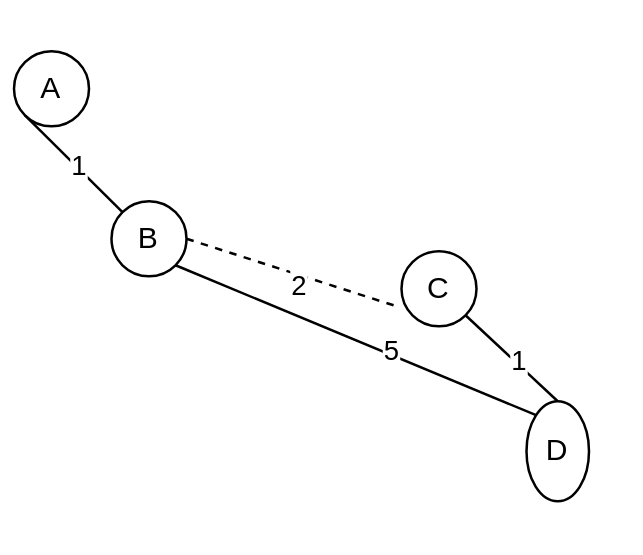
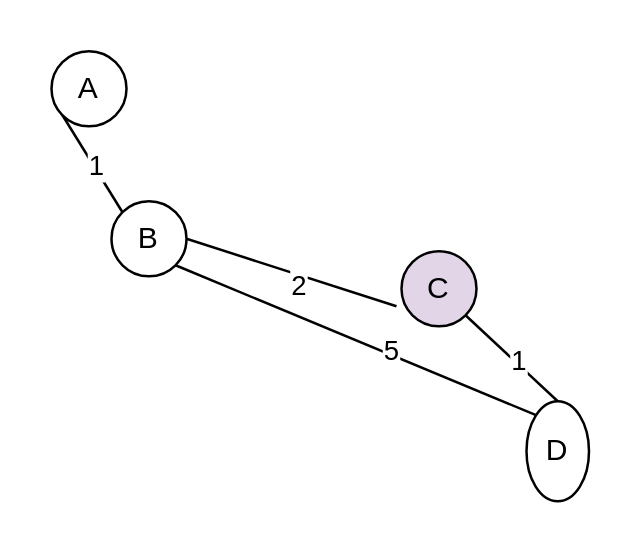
- <mxCell id="2" value="A" style="ellipse;whiteSpace=wrap;html=1;aspect=fixed;" vertex="1" parent="1"><mxGeometry x="5" y="20" width="30" height="30" as="geometry" /></mxCell>
+ <mxCell id="2" value="A" style="ellipse;whiteSpace=wrap;html=1;aspect=fixed;" vertex="1" parent="1"><mxGeometry x="20" y="20" width="30" height="30" as="geometry" /></mxCell>
- <mxCell id="8" value="" style="endArrow=none;html=1;rounded=0;exitX=1;exitY=0.5;exitDx=0;exitDy=0;entryX=-0.067;entryY=0.733;entryDx=0;entryDy=0;entryPerimeter=0;dashed=1;" edge="1" parent="1" source="5" target="3"><mxGeometry width="50" height="50" relative="1" as="geometry"><mxPoint x="50" y="260" as="sourcePoint" /><mxPoint x="100" y="210" as="targetPoint" /></mxGeometry></mxCell>
+ <mxCell id="8" value="" style="endArrow=none;html=1;rounded=0;exitX=1;exitY=0.5;exitDx=0;exitDy=0;entryX=-0.067;entryY=0.733;entryDx=0;entryDy=0;entryPerimeter=0;" edge="1" parent="1" source="5" target="3"><mxGeometry width="50" height="50" relative="1" as="geometry"><mxPoint x="50" y="260" as="sourcePoint" /><mxPoint x="100" y="210" as="targetPoint" /></mxGeometry></mxCell>
- <mxCell id="3" value="C" style="ellipse;whiteSpace=wrap;html=1;aspect=fixed;" vertex="1" parent="1"><mxGeometry x="160" y="100" width="30" height="30" as="geometry" /></mxCell>
+ <mxCell id="3" value="C" style="ellipse;whiteSpace=wrap;html=1;aspect=fixed;fillColor=#e1d5e7;" vertex="1" parent="1"><mxGeometry x="160" y="100" width="30" height="30" as="geometry" /></mxCell>
